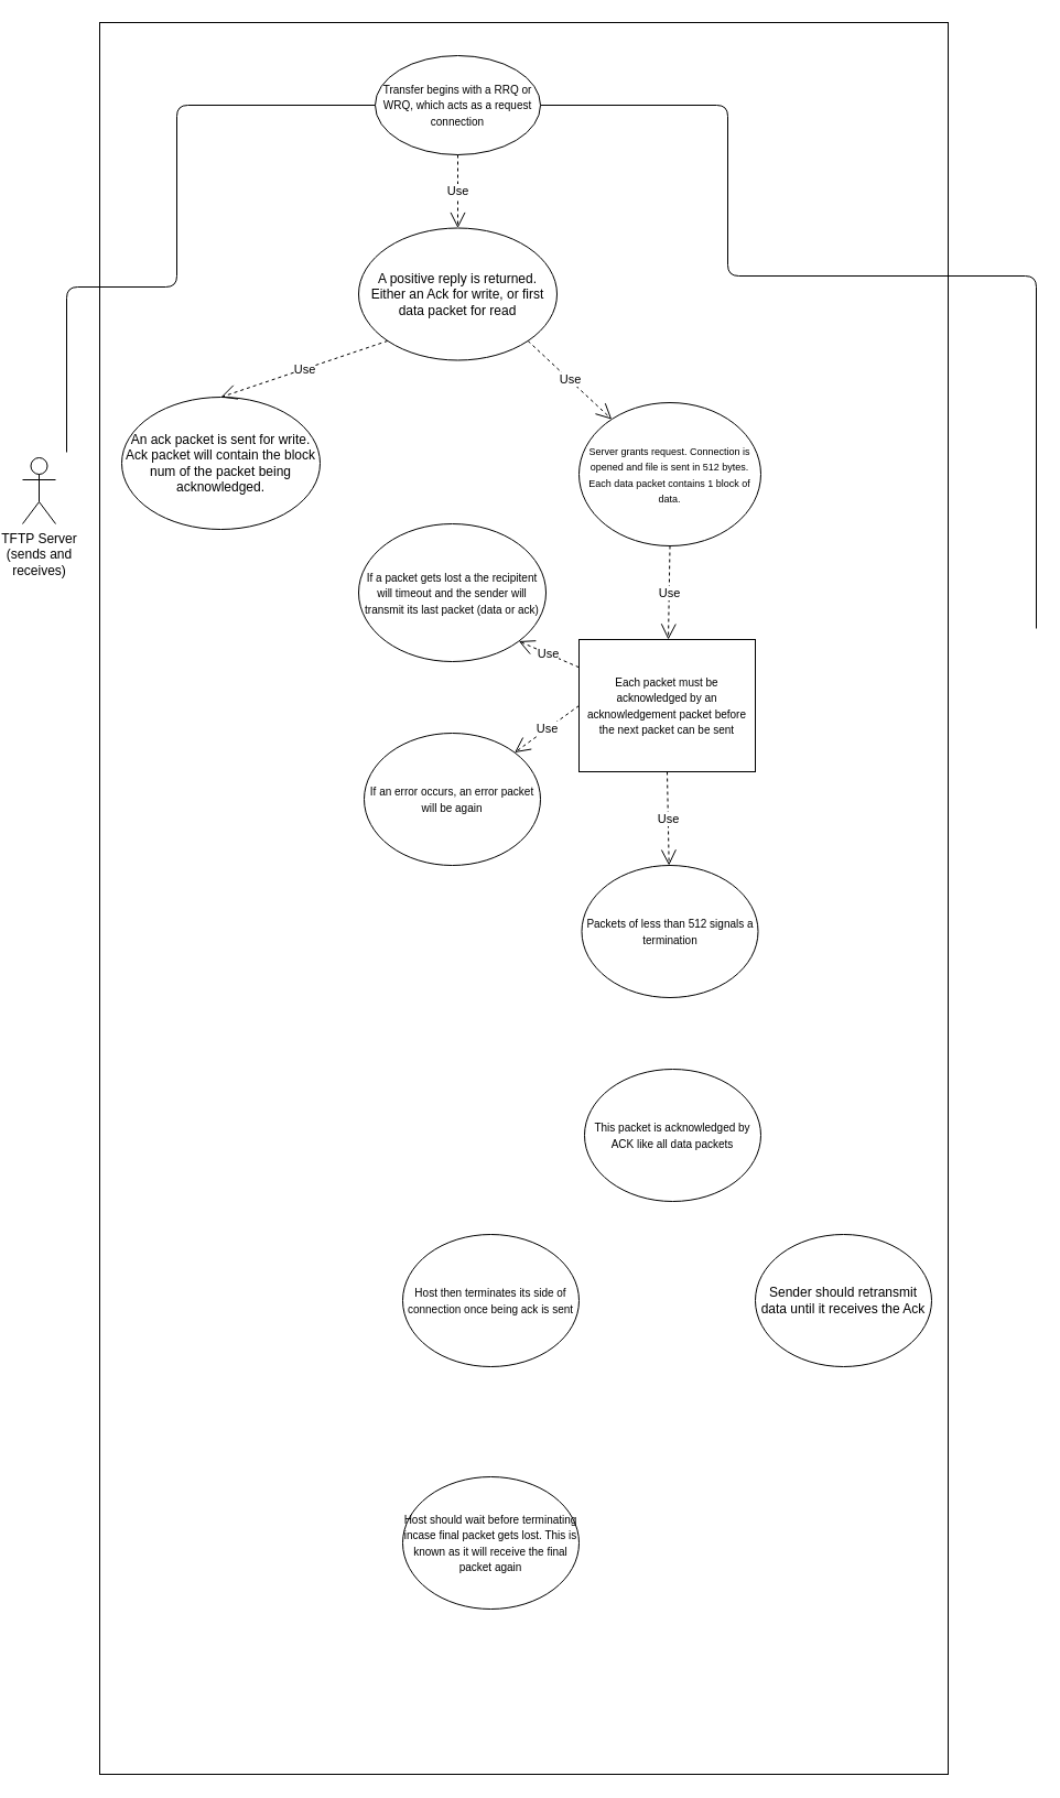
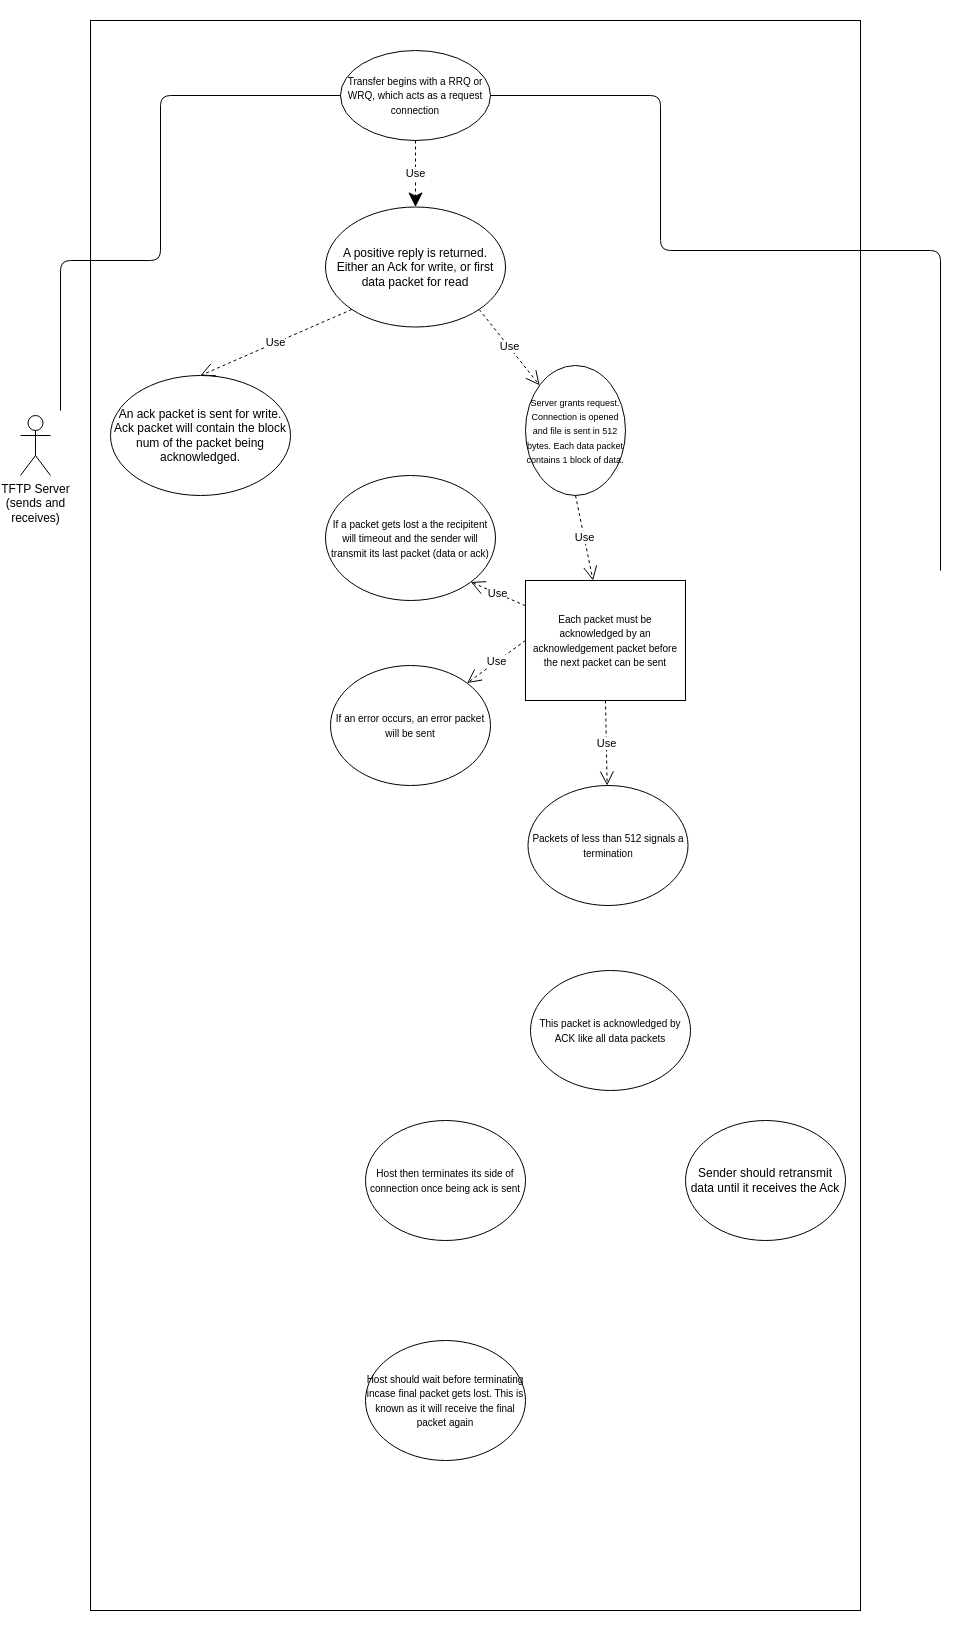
- <mxCell id="14" value="Use" style="endArrow=open;endSize=12;dashed=1;html=1;exitX=0.5;exitY=1;exitDx=0;exitDy=0;entryX=0.5;entryY=0;entryDx=0;entryDy=0;" edge="1" parent="1" source="4" target="12"><mxGeometry width="160" relative="1" as="geometry"><mxPoint x="0" y="920" as="sourcePoint" /><mxPoint x="160" y="920" as="targetPoint" /></mxGeometry></mxCell>
+ <mxCell id="14" value="Use" style="endArrow=classic;endSize=12;dashed=1;html=1;exitX=0.5;exitY=1;exitDx=0;exitDy=0;entryX=0.5;entryY=0;entryDx=0;entryDy=0;" edge="1" parent="1" source="4" target="12"><mxGeometry width="160" relative="1" as="geometry"><mxPoint x="0" y="920" as="sourcePoint" /><mxPoint x="160" y="920" as="targetPoint" /></mxGeometry></mxCell>
- <mxCell id="13" value="An ack packet is sent for write. Ack packet will contain the block num of the packet being acknowledged." style="ellipse;whiteSpace=wrap;html=1;" vertex="1" parent="1"><mxGeometry x="110" y="360" width="180" height="120" as="geometry" /></mxCell>
+ <mxCell id="13" value="An ack packet is sent for write. Ack packet will contain the block num of the packet being acknowledged." style="ellipse;whiteSpace=wrap;html=1;" vertex="1" parent="1"><mxGeometry x="110" y="375" width="180" height="120" as="geometry" /></mxCell>
- <mxCell id="5" value="&lt;font style=&quot;font-size: 9px&quot;&gt;Server grants request. Connection is opened and file is sent in 512 bytes. Each data packet contains 1 block of data.&lt;/font&gt;" style="ellipse;whiteSpace=wrap;html=1;" parent="1" vertex="1"><mxGeometry x="525" y="365" width="165" height="130" as="geometry" /></mxCell>
+ <mxCell id="5" value="&lt;font style=&quot;font-size: 9px&quot;&gt;Server grants request. Connection is opened and file is sent in 512 bytes. Each data packet contains 1 block of data.&lt;/font&gt;" style="ellipse;whiteSpace=wrap;html=1;" parent="1" vertex="1"><mxGeometry x="525" y="365" width="100" height="130" as="geometry" /></mxCell>
- <mxCell id="9" value="&lt;span style=&quot;font-size: 10px&quot;&gt;If an error occurs, an error packet will be again&lt;/span&gt;" style="ellipse;whiteSpace=wrap;html=1;" parent="1" vertex="1"><mxGeometry x="330" y="665" width="160" height="120" as="geometry" /></mxCell>
+ <mxCell id="9" value="&lt;span style=&quot;font-size: 10px&quot;&gt;If an error occurs, an error packet will be sent&lt;/span&gt;" style="ellipse;whiteSpace=wrap;html=1;" parent="1" vertex="1"><mxGeometry x="330" y="665" width="160" height="120" as="geometry" /></mxCell>
